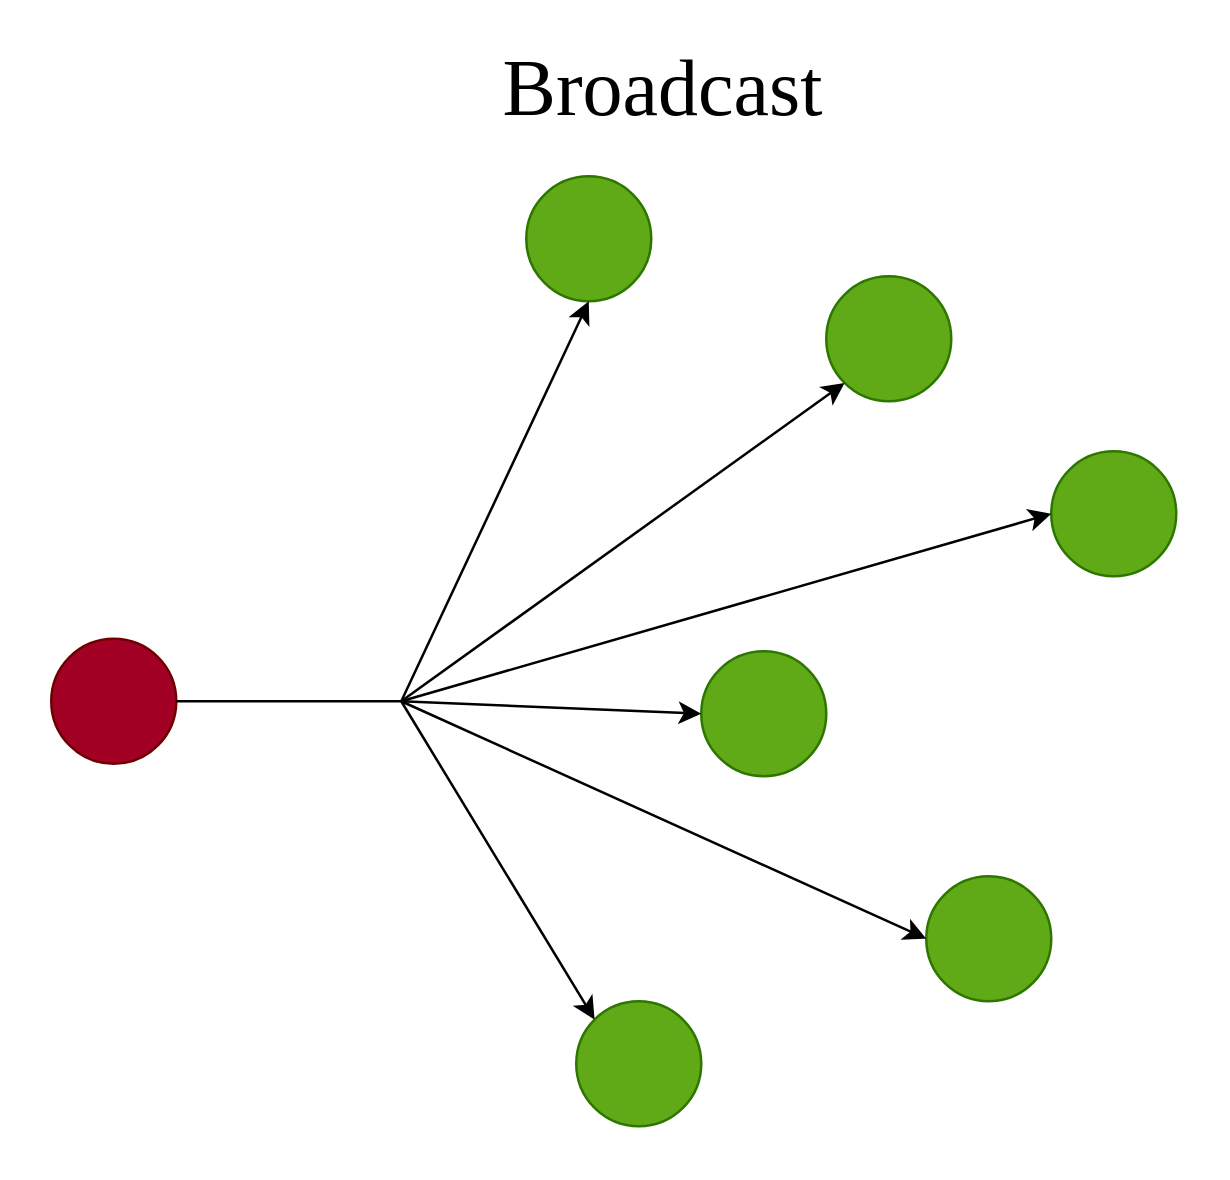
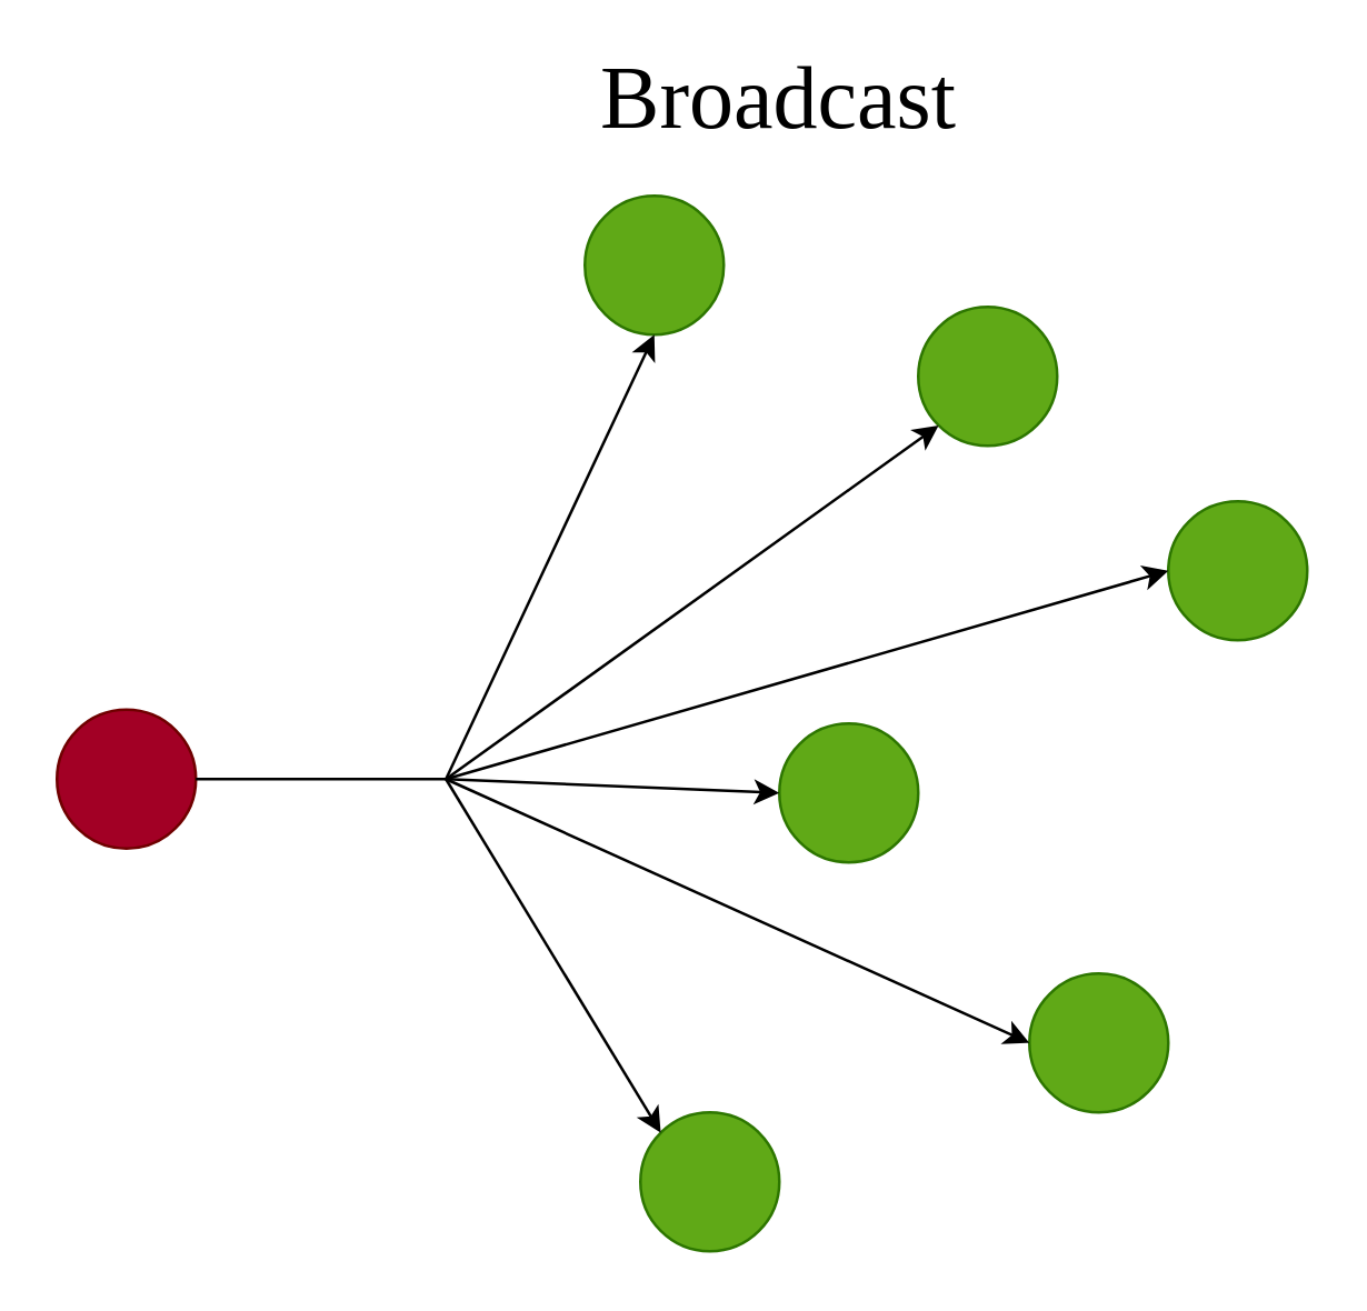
- <mxCell id="16" value="&lt;font style=&quot;font-size: 32px;&quot; face=&quot;Tahoma&quot;&gt;Broadcast&lt;/font&gt;" style="text;html=1;align=center;verticalAlign=middle;whiteSpace=wrap;rounded=0;" vertex="1" parent="1"><mxGeometry x="190" y="20" width="150" height="30" as="geometry" /></mxCell>
+ <mxCell id="16" value="&lt;font style=&quot;font-size: 32px;&quot; face=&quot;Tahoma&quot;&gt;Broadcast&lt;/font&gt;" style="text;html=1;align=center;verticalAlign=middle;whiteSpace=wrap;rounded=0;" vertex="1" parent="1"><mxGeometry x="205" y="20" width="150" height="30" as="geometry" /></mxCell>
